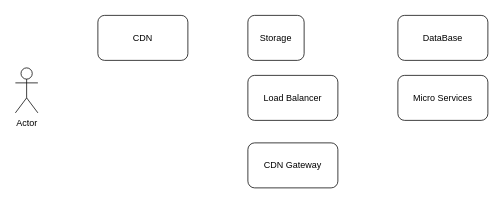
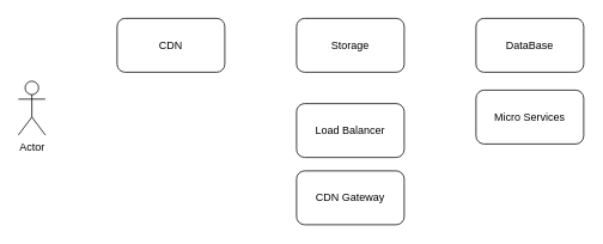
- <mxCell id="6" value="Storage" style="rounded=1;whiteSpace=wrap;html=1;" vertex="1" parent="1"><mxGeometry x="330" y="20" width="75" height="60" as="geometry" /></mxCell>
+ <mxCell id="6" value="Storage" style="rounded=1;whiteSpace=wrap;html=1;" vertex="1" parent="1"><mxGeometry x="330" y="20" width="120" height="60" as="geometry" /></mxCell>
- <mxCell id="4" value="Load Balancer" style="rounded=1;whiteSpace=wrap;html=1;" vertex="1" parent="1"><mxGeometry x="330" y="100" width="120" height="60" as="geometry" /></mxCell>
+ <mxCell id="4" value="Load Balancer" style="rounded=1;whiteSpace=wrap;html=1;" vertex="1" parent="1"><mxGeometry x="330" y="115" width="120" height="60" as="geometry" /></mxCell>
